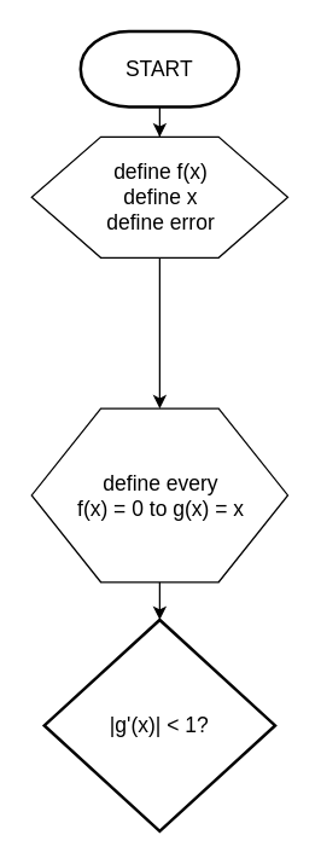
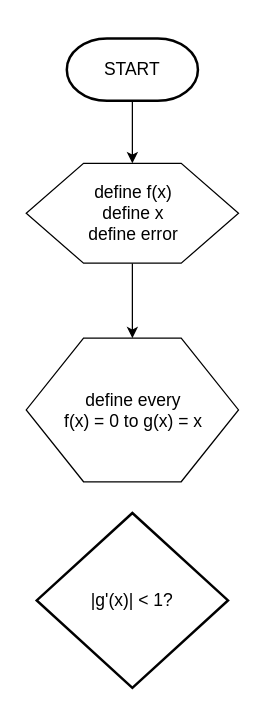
- <mxCell id="3" value="START" style="strokeWidth=2;html=1;shape=mxgraph.flowchart.terminator;whiteSpace=wrap;fontSize=14;" vertex="1" parent="1"><mxGeometry x="53" y="20" width="105" height="50" as="geometry" /></mxCell>
+ <mxCell id="3" value="START" style="strokeWidth=2;html=1;shape=mxgraph.flowchart.terminator;whiteSpace=wrap;fontSize=14;" vertex="1" parent="1"><mxGeometry x="53" y="30" width="105" height="50" as="geometry" /></mxCell>
- <mxCell id="5" value="define f(x)&lt;div&gt;define x&lt;/div&gt;&lt;div&gt;define error&lt;/div&gt;" style="verticalLabelPosition=middle;verticalAlign=middle;html=1;shape=hexagon;perimeter=hexagonPerimeter2;arcSize=6;size=0.27;labelPosition=center;align=center;fontSize=14;" vertex="1" parent="1"><mxGeometry x="20.5" y="90" width="170" height="80" as="geometry" /></mxCell>
+ <mxCell id="5" value="define f(x)&lt;div&gt;define x&lt;/div&gt;&lt;div&gt;define error&lt;/div&gt;" style="verticalLabelPosition=middle;verticalAlign=middle;html=1;shape=hexagon;perimeter=hexagonPerimeter2;arcSize=6;size=0.27;labelPosition=center;align=center;fontSize=14;" vertex="1" parent="1"><mxGeometry x="20.5" y="130" width="170" height="80" as="geometry" /></mxCell>
- <mxCell id="6" value="" style="edgeStyle=orthogonalEdgeStyle;rounded=0;orthogonalLoop=1;jettySize=auto;html=1;" edge="1" parent="1" source="7" target="8"><mxGeometry relative="1" as="geometry" /></mxCell>
